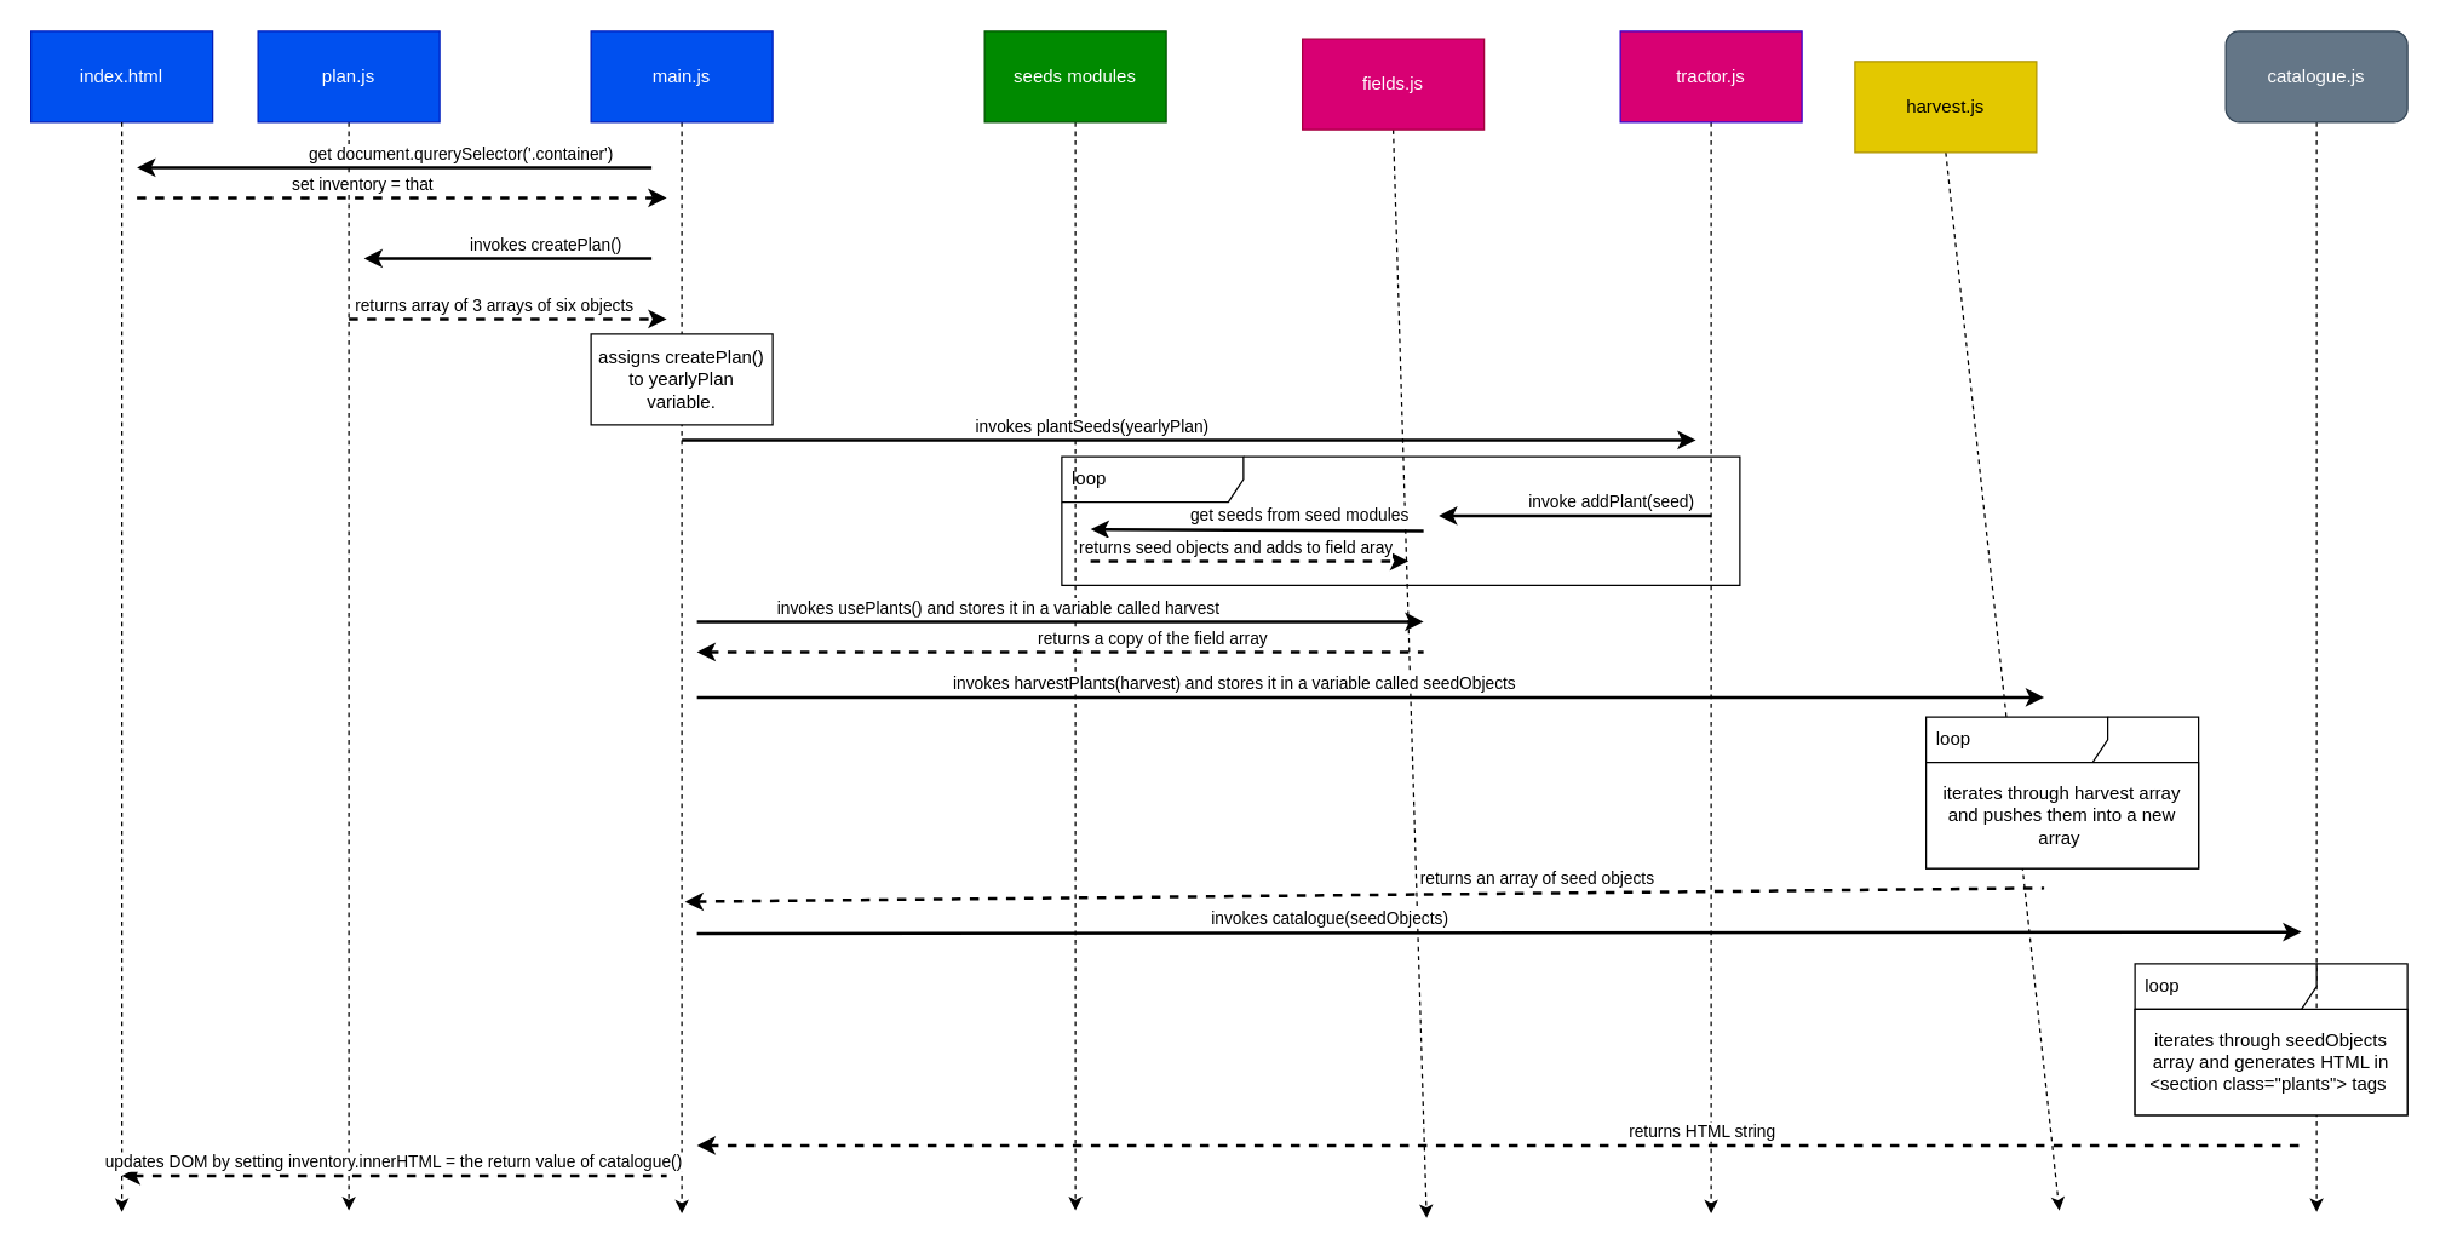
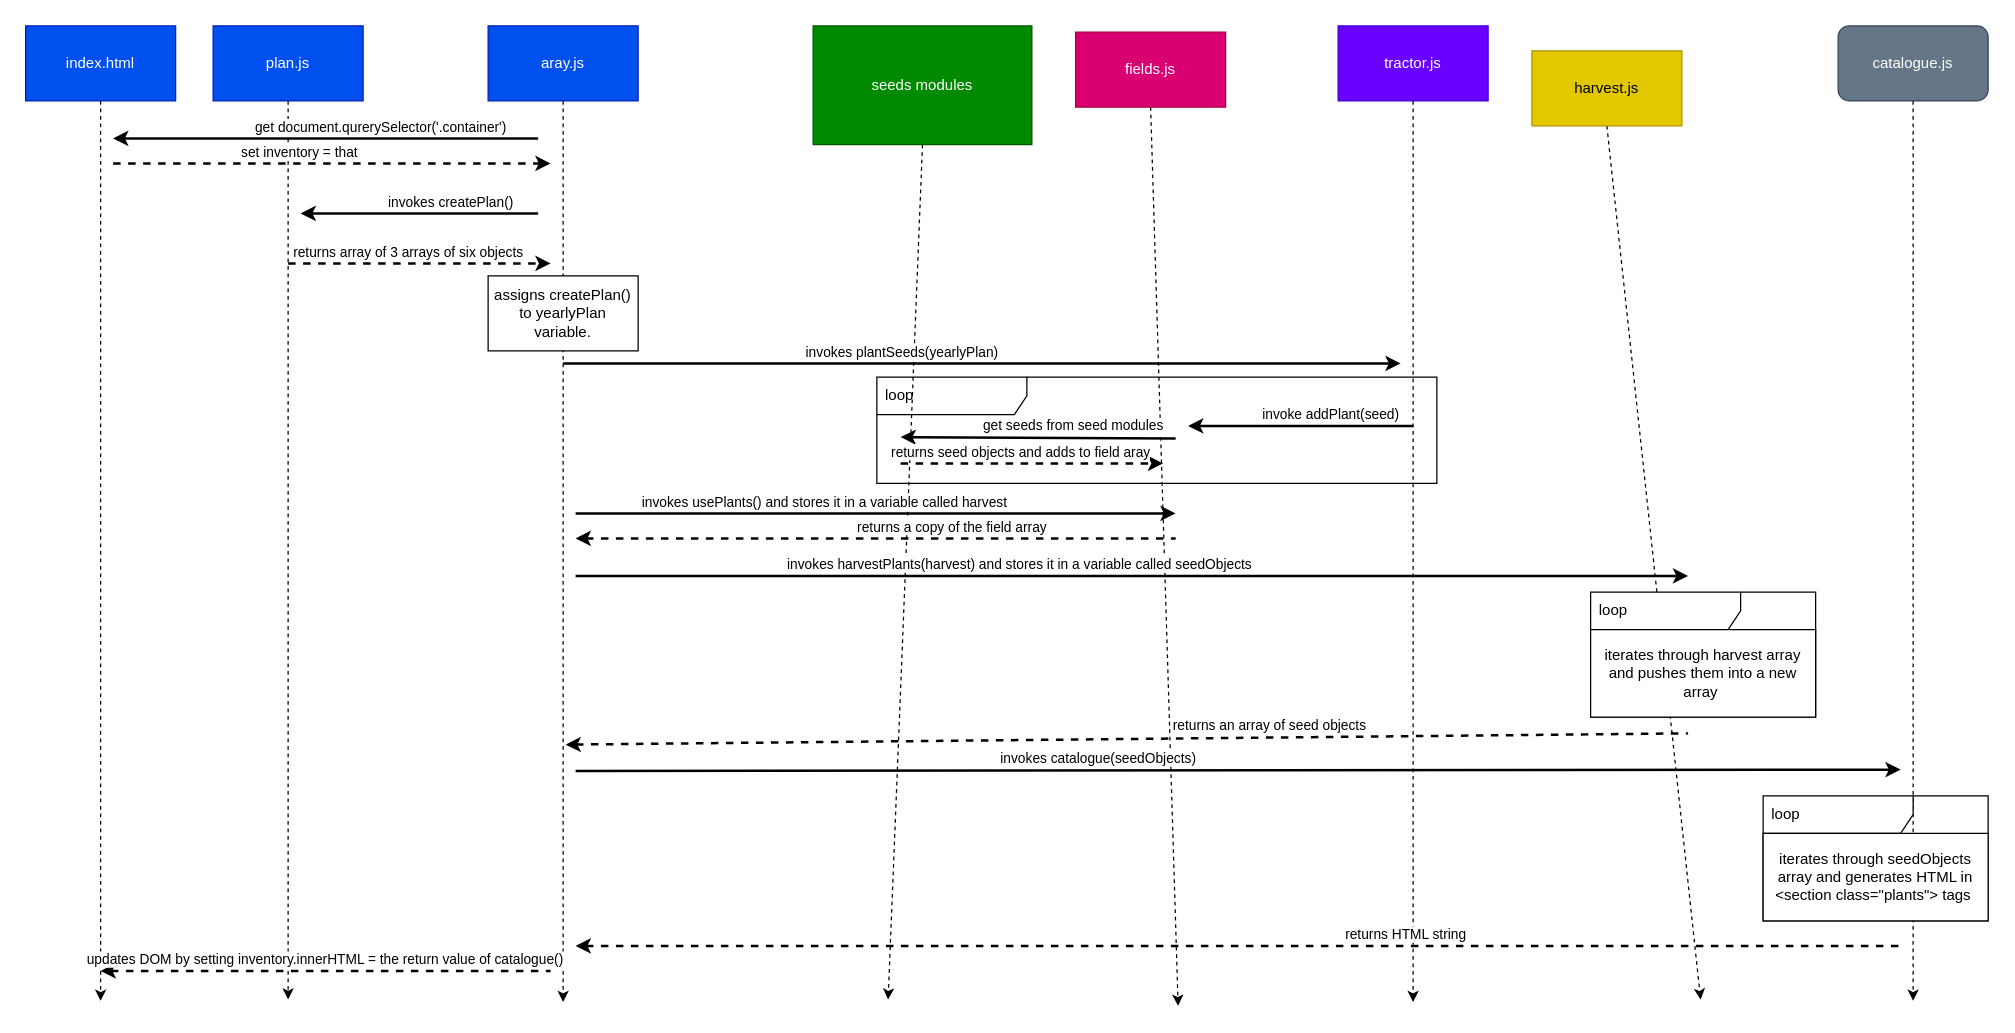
- <mxCell id="5" value="main.js" style="whiteSpace=wrap;html=1;fillColor=#0050ef;fontColor=#ffffff;strokeColor=#001DBC;" parent="1" vertex="1"><mxGeometry x="390" y="20" width="120" height="60" as="geometry" /></mxCell>
+ <mxCell id="5" value="aray.js" style="whiteSpace=wrap;html=1;fillColor=#0050ef;fontColor=#ffffff;strokeColor=#001DBC;" parent="1" vertex="1"><mxGeometry x="390" y="20" width="120" height="60" as="geometry" /></mxCell>
- <mxCell id="17" value="seeds modules" style="whiteSpace=wrap;html=1;fillColor=#008a00;fontColor=#ffffff;strokeColor=#005700;" parent="1" vertex="1"><mxGeometry x="650" y="20" width="120" height="60" as="geometry" /></mxCell>
+ <mxCell id="17" value="seeds modules" style="whiteSpace=wrap;html=1;fillColor=#008a00;fontColor=#ffffff;strokeColor=#005700;" parent="1" vertex="1"><mxGeometry x="650" y="20" width="175" height="95" as="geometry" /></mxCell>
- <mxCell id="9" value="tractor.js" style="whiteSpace=wrap;html=1;fillColor=#d80073;fontColor=#ffffff;strokeColor=#3700CC;" parent="1" vertex="1"><mxGeometry x="1070" y="20" width="120" height="60" as="geometry" /></mxCell>
+ <mxCell id="9" value="tractor.js" style="whiteSpace=wrap;html=1;fillColor=#6a00ff;fontColor=#ffffff;strokeColor=#3700CC;" parent="1" vertex="1"><mxGeometry x="1070" y="20" width="120" height="60" as="geometry" /></mxCell>
